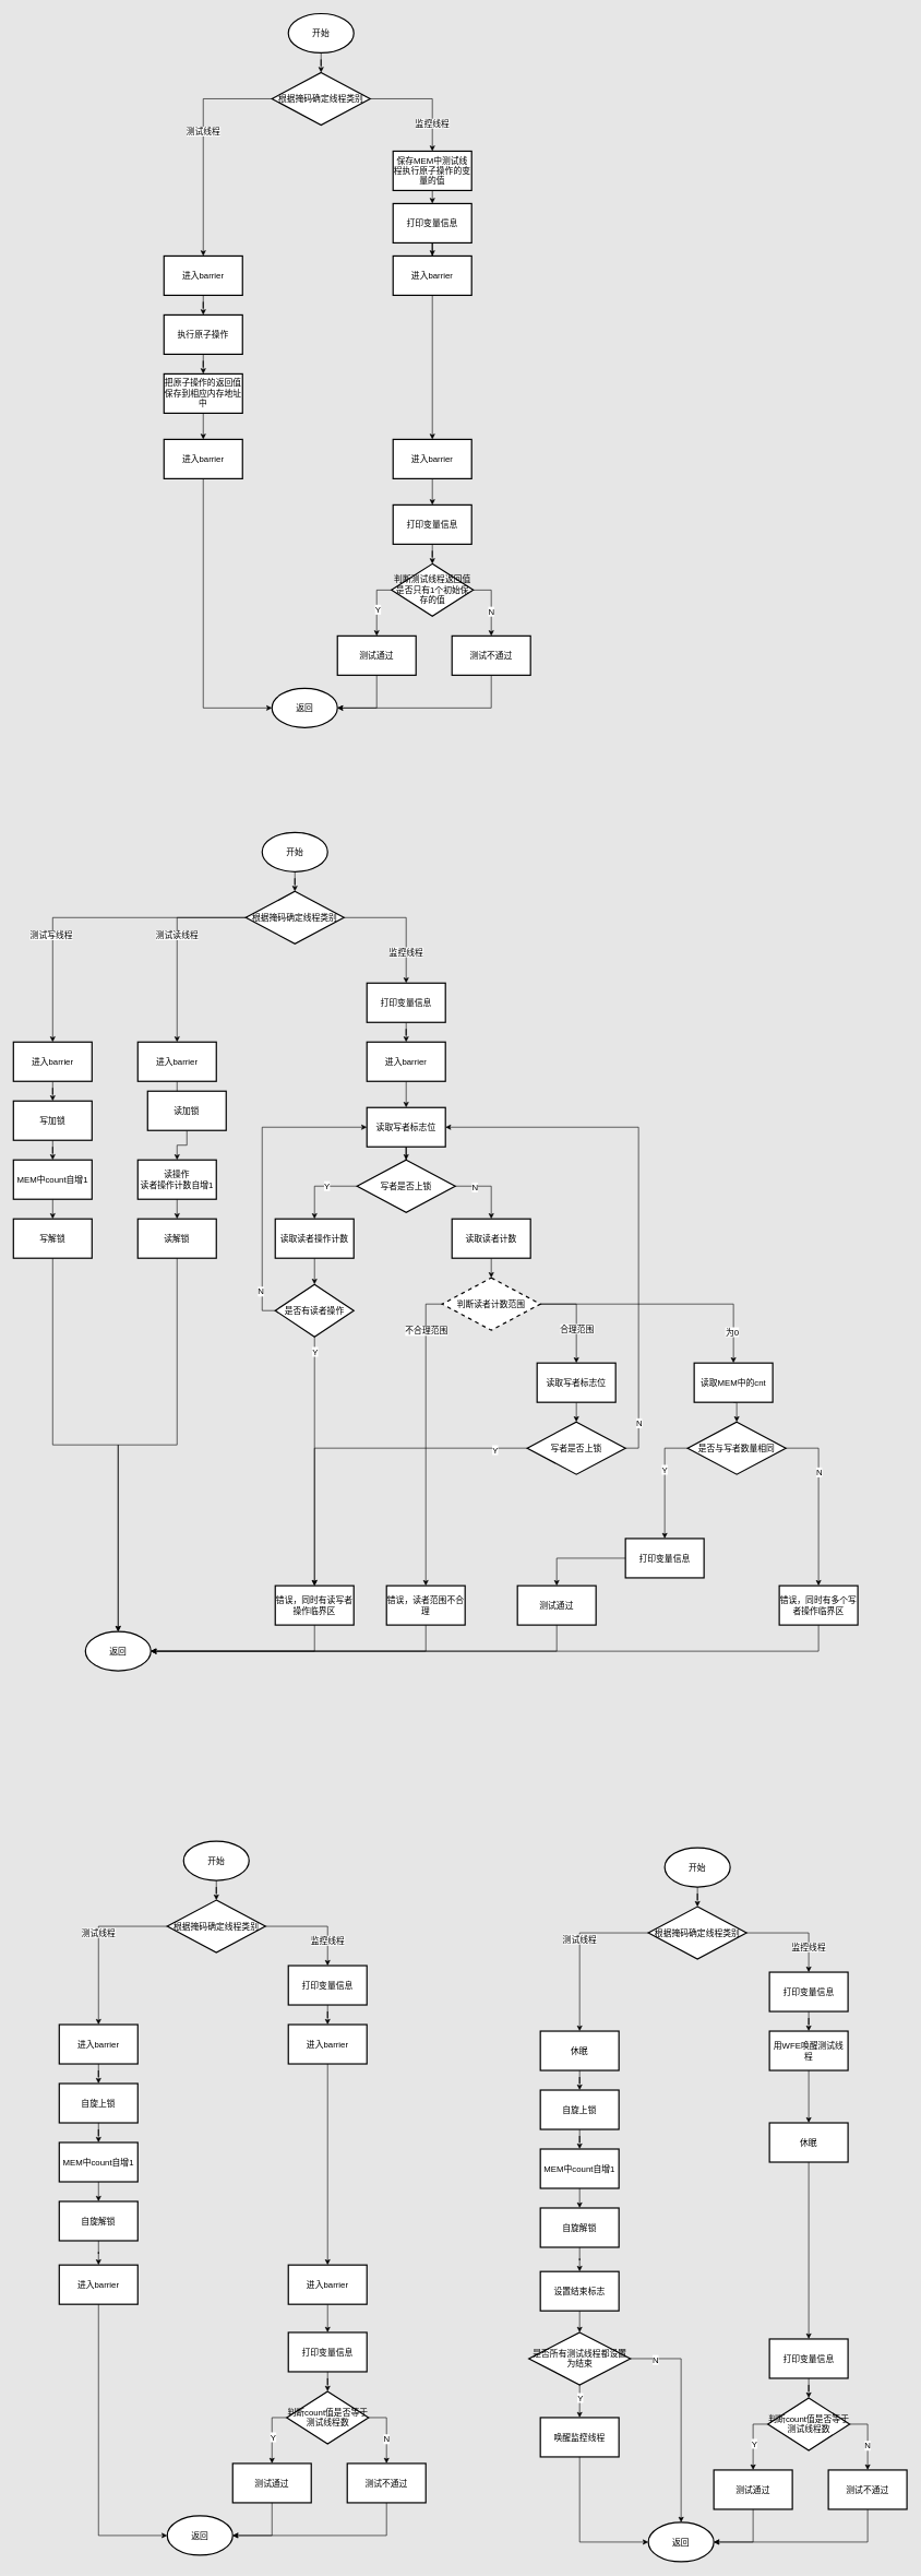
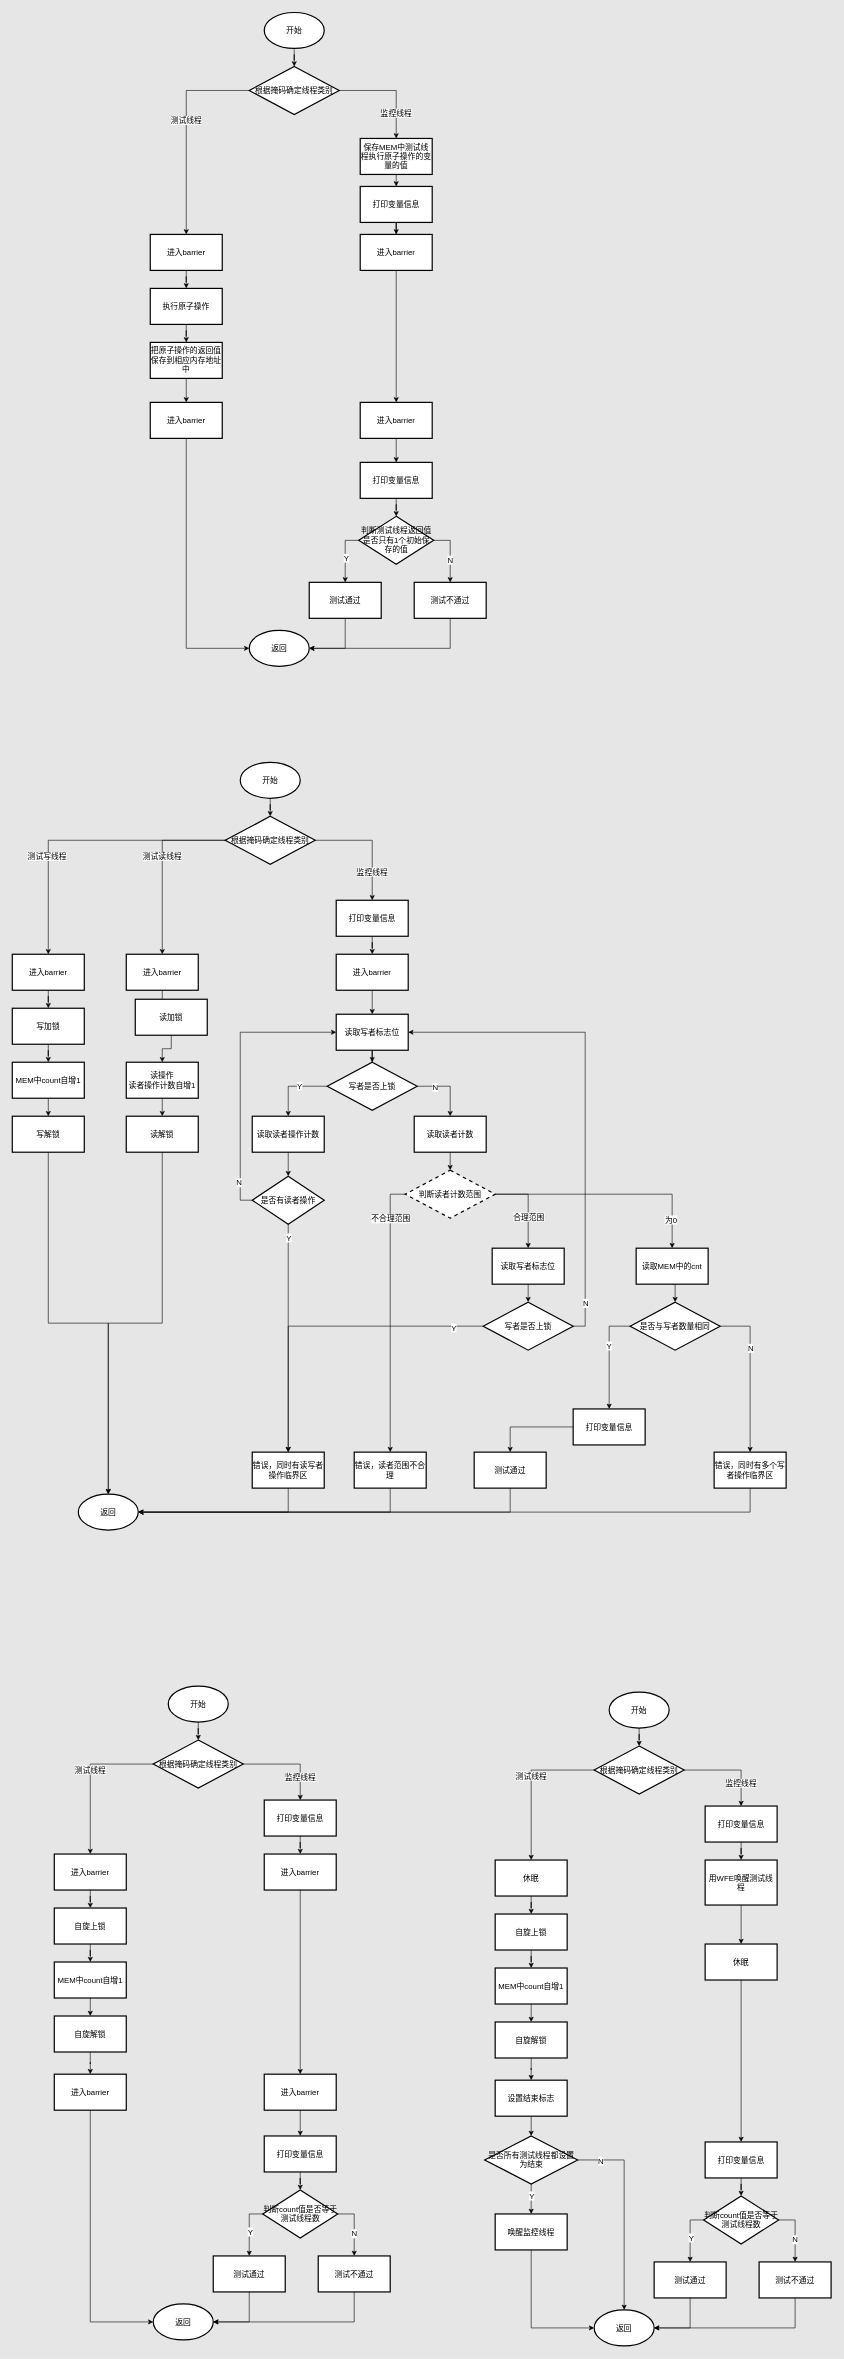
- <mxCell id="163" value="用WFE唤醒测试线程" style="whiteSpace=wrap;html=1;strokeWidth=2;fontSize=13;" vertex="1" parent="1"><mxGeometry x="1175" y="3100" width="120" height="60" as="geometry" /></mxCell>
+ <mxCell id="163" value="用WFE唤醒测试线程" style="whiteSpace=wrap;html=1;strokeWidth=2;fontSize=13;" vertex="1" parent="1"><mxGeometry x="1175" y="3100" width="120" height="75" as="geometry" /></mxCell>
